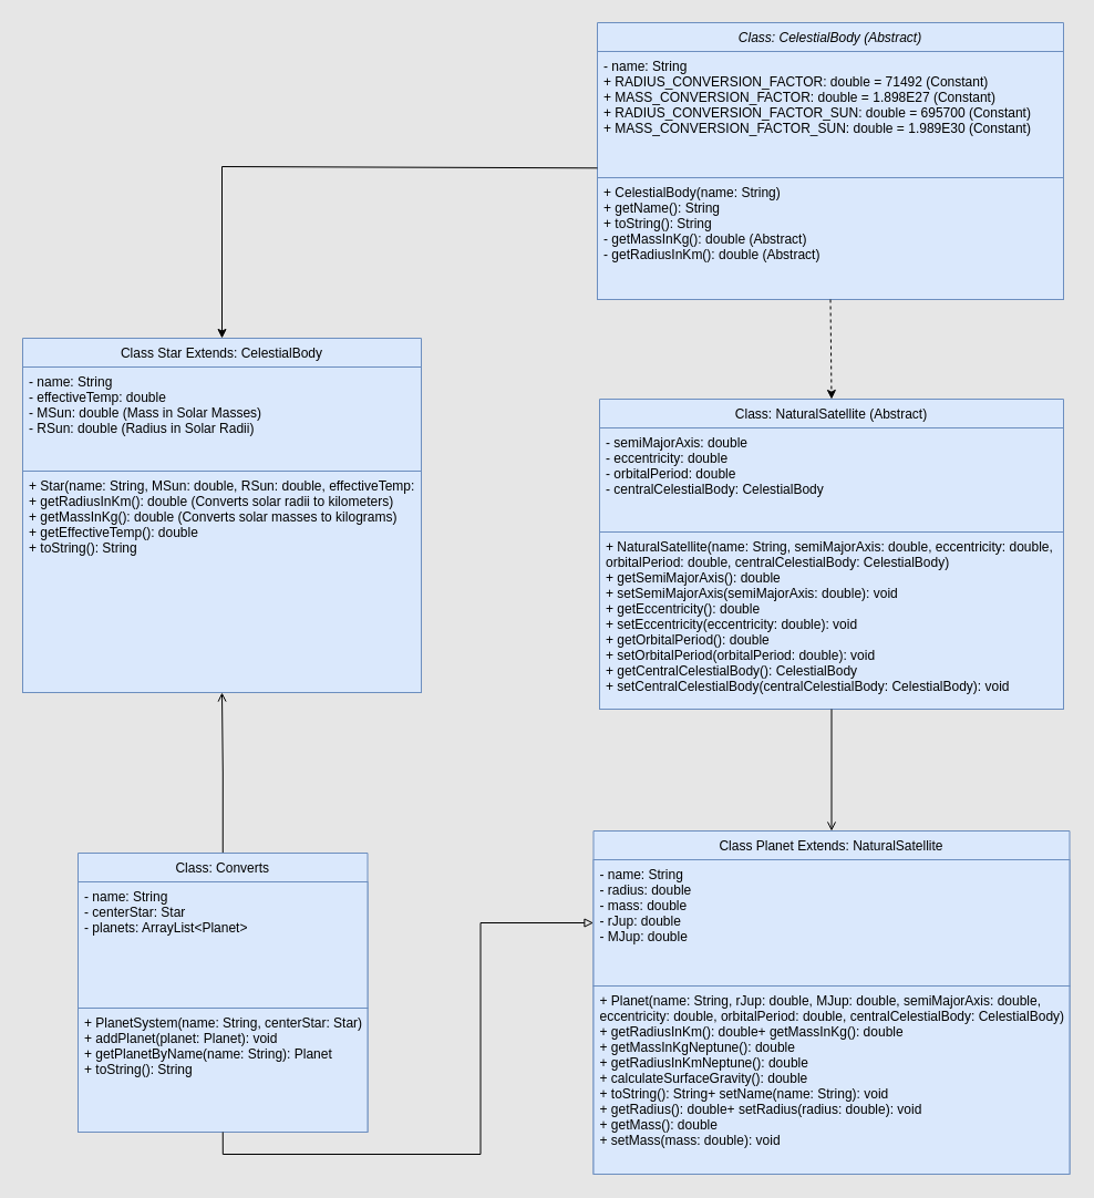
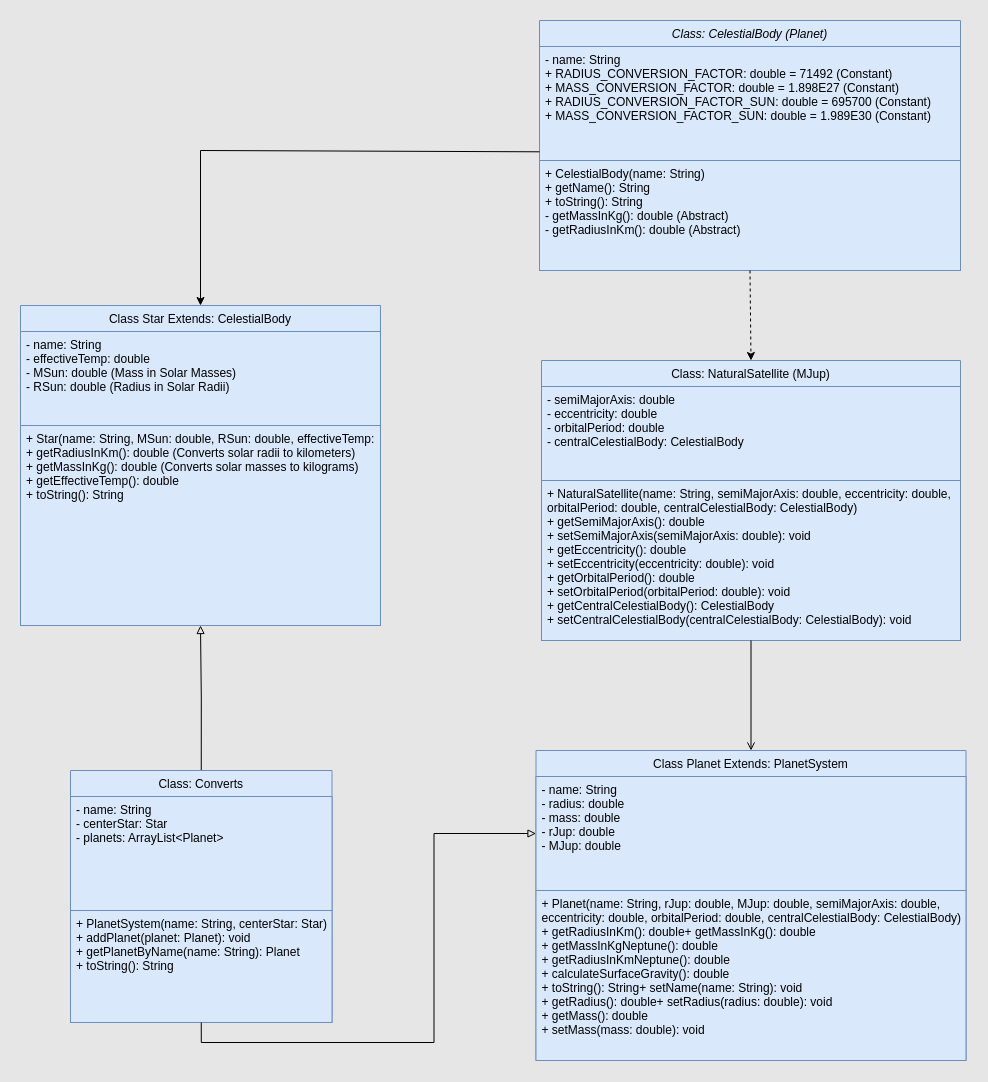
- <mxCell id="2" value="Class: CelestialBody (Abstract)&#10;" style="swimlane;fontStyle=2;align=center;verticalAlign=top;childLayout=stackLayout;horizontal=1;startSize=26;horizontalStack=0;resizeParent=1;resizeLast=0;collapsible=1;marginBottom=0;rounded=0;shadow=0;strokeWidth=1;fillColor=#dae8fc;strokeColor=#6c8ebf;" parent="1" vertex="1"><mxGeometry x="539" y="20" width="421" height="250" as="geometry"><mxRectangle x="230" y="140" width="160" height="26" as="alternateBounds" /></mxGeometry></mxCell>
+ <mxCell id="2" value="Class: CelestialBody (Planet)&#10;" style="swimlane;fontStyle=2;align=center;verticalAlign=top;childLayout=stackLayout;horizontal=1;startSize=26;horizontalStack=0;resizeParent=1;resizeLast=0;collapsible=1;marginBottom=0;rounded=0;shadow=0;strokeWidth=1;fillColor=#dae8fc;strokeColor=#6c8ebf;" parent="1" vertex="1"><mxGeometry x="539" y="20" width="421" height="250" as="geometry"><mxRectangle x="230" y="140" width="160" height="26" as="alternateBounds" /></mxGeometry></mxCell>
- <mxCell id="16" value="Class: NaturalSatellite (Abstract)&#10;" style="swimlane;fontStyle=0;align=center;verticalAlign=top;childLayout=stackLayout;horizontal=1;startSize=26;horizontalStack=0;resizeParent=1;resizeLast=0;collapsible=1;marginBottom=0;rounded=0;shadow=0;strokeWidth=1;fillColor=#dae8fc;strokeColor=#6c8ebf;" parent="1" vertex="1"><mxGeometry x="541" y="360" width="419" height="280" as="geometry"><mxRectangle x="340" y="380" width="170" height="26" as="alternateBounds" /></mxGeometry></mxCell>
+ <mxCell id="16" value="Class: NaturalSatellite (MJup)&#10;" style="swimlane;fontStyle=0;align=center;verticalAlign=top;childLayout=stackLayout;horizontal=1;startSize=26;horizontalStack=0;resizeParent=1;resizeLast=0;collapsible=1;marginBottom=0;rounded=0;shadow=0;strokeWidth=1;fillColor=#dae8fc;strokeColor=#6c8ebf;" parent="1" vertex="1"><mxGeometry x="541" y="360" width="419" height="280" as="geometry"><mxRectangle x="340" y="380" width="170" height="26" as="alternateBounds" /></mxGeometry></mxCell>
- <mxCell id="9" style="edgeStyle=orthogonalEdgeStyle;rounded=0;orthogonalLoop=1;jettySize=auto;html=1;exitX=0.5;exitY=0;exitDx=0;exitDy=0;endArrow=open;endFill=0;entryX=0.5;entryY=1;entryDx=0;entryDy=0;" parent="1" source="10" target="6" edge="1"><mxGeometry relative="1" as="geometry"><mxPoint x="200" y="780" as="targetPoint" /></mxGeometry></mxCell>
+ <mxCell id="9" style="edgeStyle=orthogonalEdgeStyle;rounded=0;orthogonalLoop=1;jettySize=auto;html=1;exitX=0.5;exitY=0;exitDx=0;exitDy=0;endArrow=block;endFill=0;entryX=0.5;entryY=1;entryDx=0;entryDy=0;" parent="1" source="10" target="6" edge="1"><mxGeometry relative="1" as="geometry"><mxPoint x="200" y="780" as="targetPoint" /></mxGeometry></mxCell>
- <mxCell id="13" value="Class Planet Extends: NaturalSatellite" style="swimlane;fontStyle=0;align=center;verticalAlign=top;childLayout=stackLayout;horizontal=1;startSize=26;horizontalStack=0;resizeParent=1;resizeLast=0;collapsible=1;marginBottom=0;rounded=0;shadow=0;strokeWidth=1;fillColor=#dae8fc;strokeColor=#6c8ebf;" parent="1" vertex="1"><mxGeometry x="535.5" y="750" width="430" height="310" as="geometry"><mxRectangle x="550" y="140" width="160" height="26" as="alternateBounds" /></mxGeometry></mxCell>
+ <mxCell id="13" value="Class Planet Extends: PlanetSystem" style="swimlane;fontStyle=0;align=center;verticalAlign=top;childLayout=stackLayout;horizontal=1;startSize=26;horizontalStack=0;resizeParent=1;resizeLast=0;collapsible=1;marginBottom=0;rounded=0;shadow=0;strokeWidth=1;fillColor=#dae8fc;strokeColor=#6c8ebf;" parent="1" vertex="1"><mxGeometry x="535.5" y="750" width="430" height="310" as="geometry"><mxRectangle x="550" y="140" width="160" height="26" as="alternateBounds" /></mxGeometry></mxCell>
